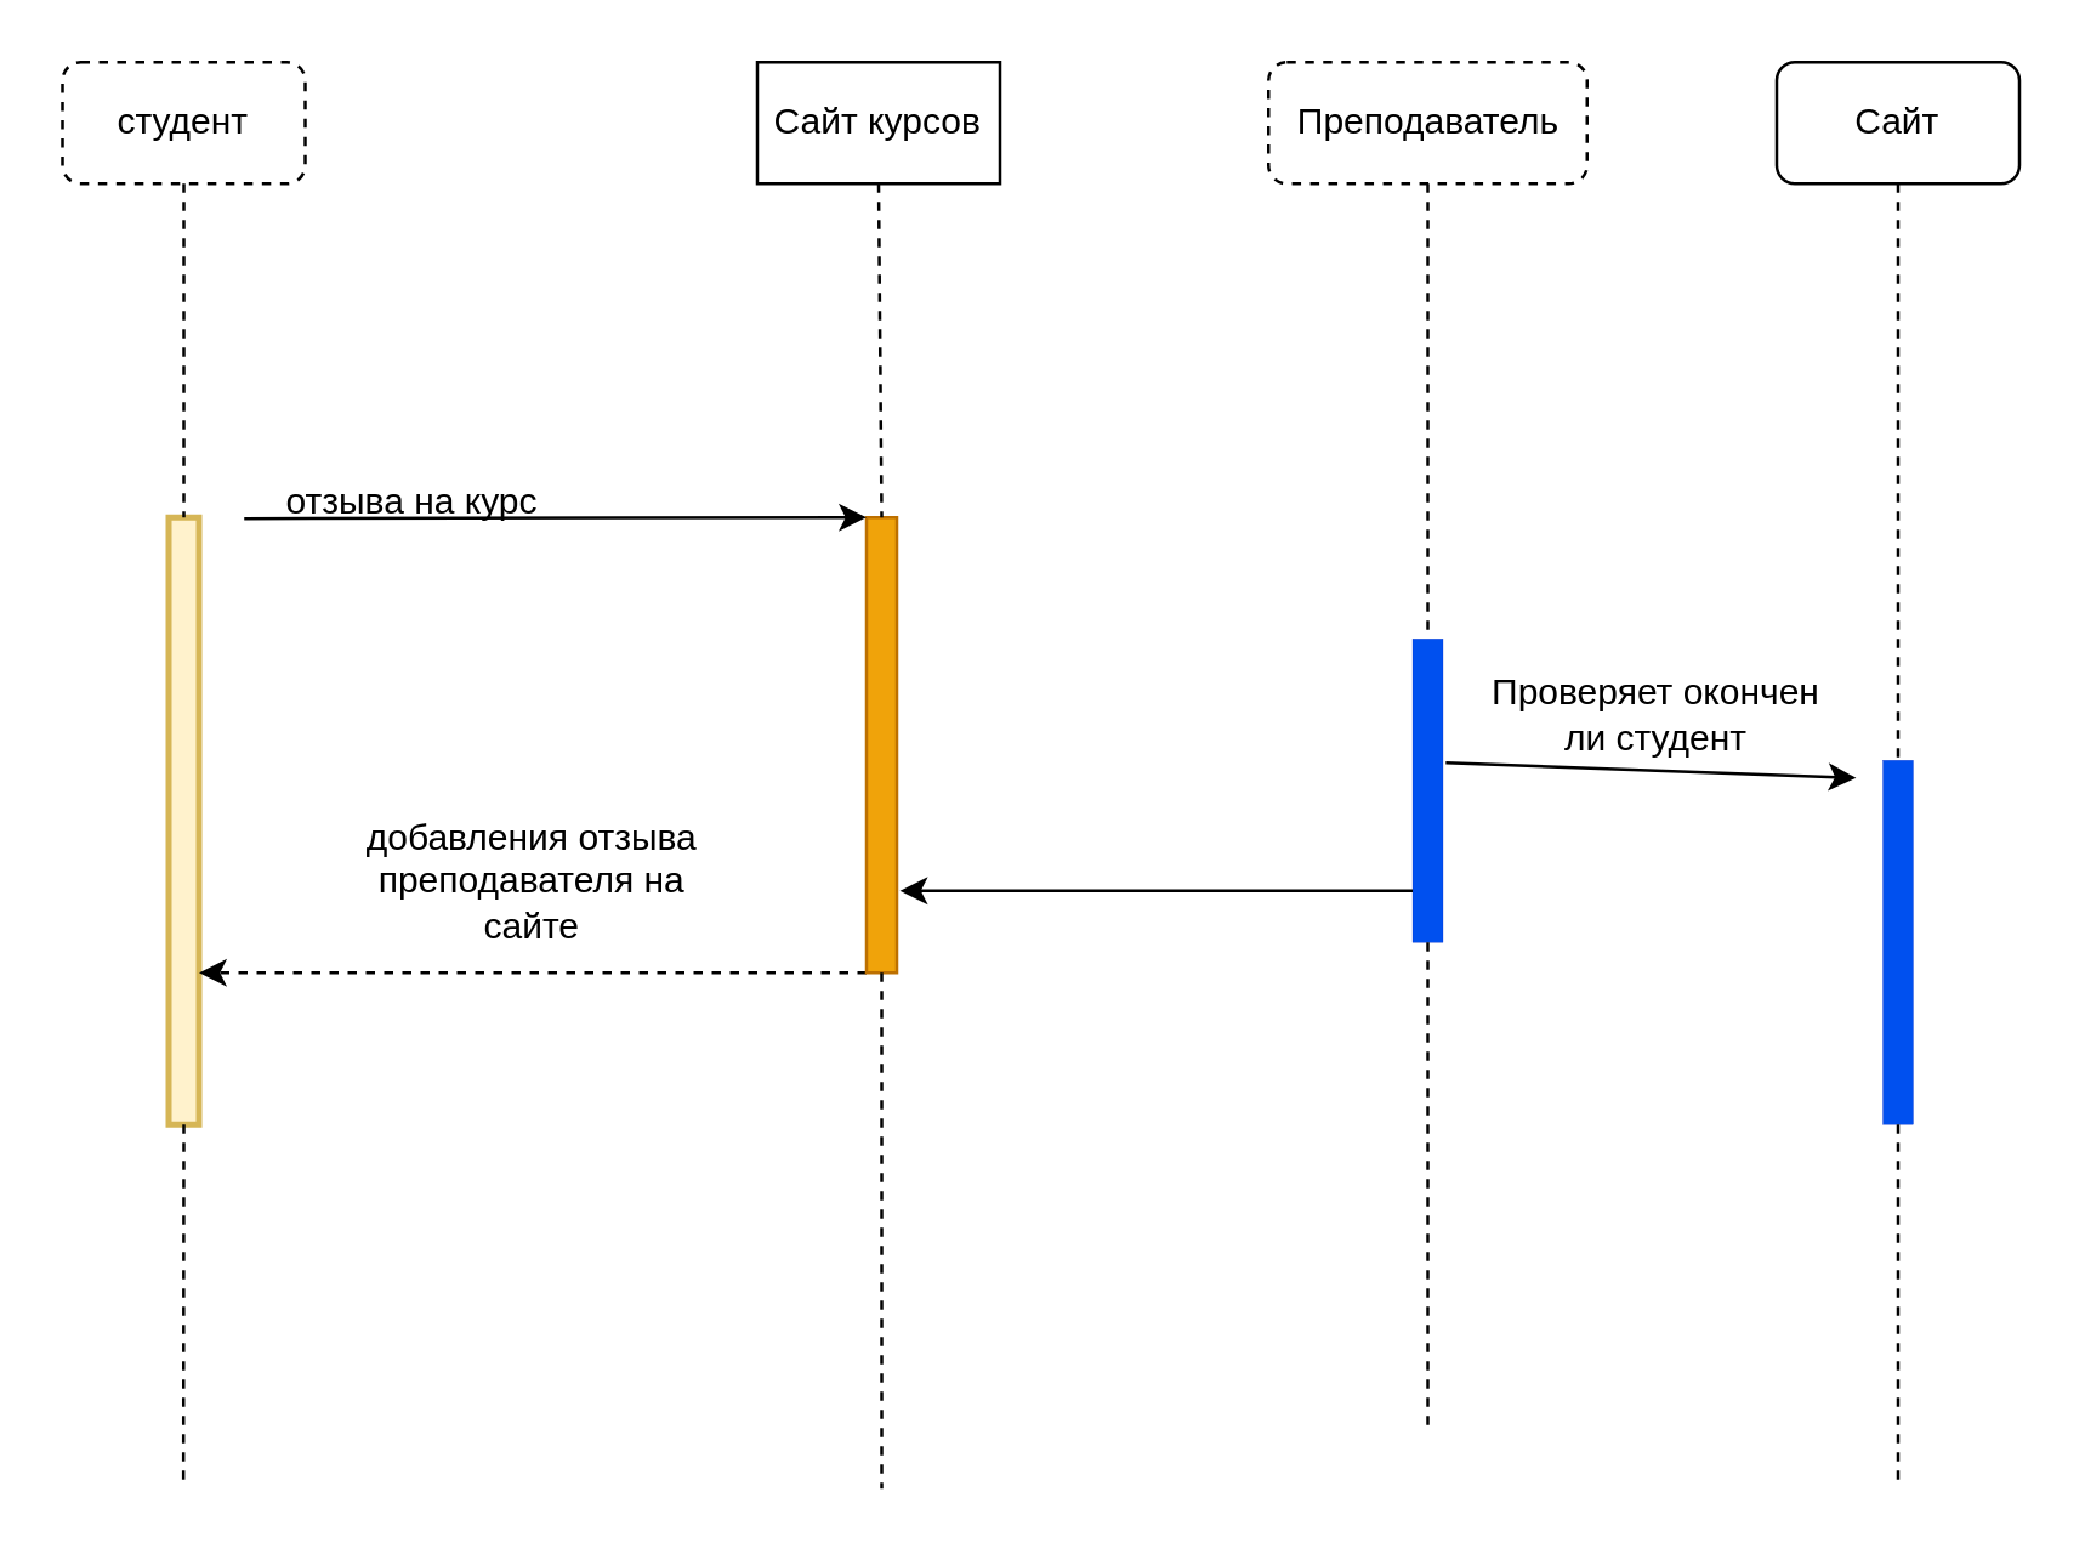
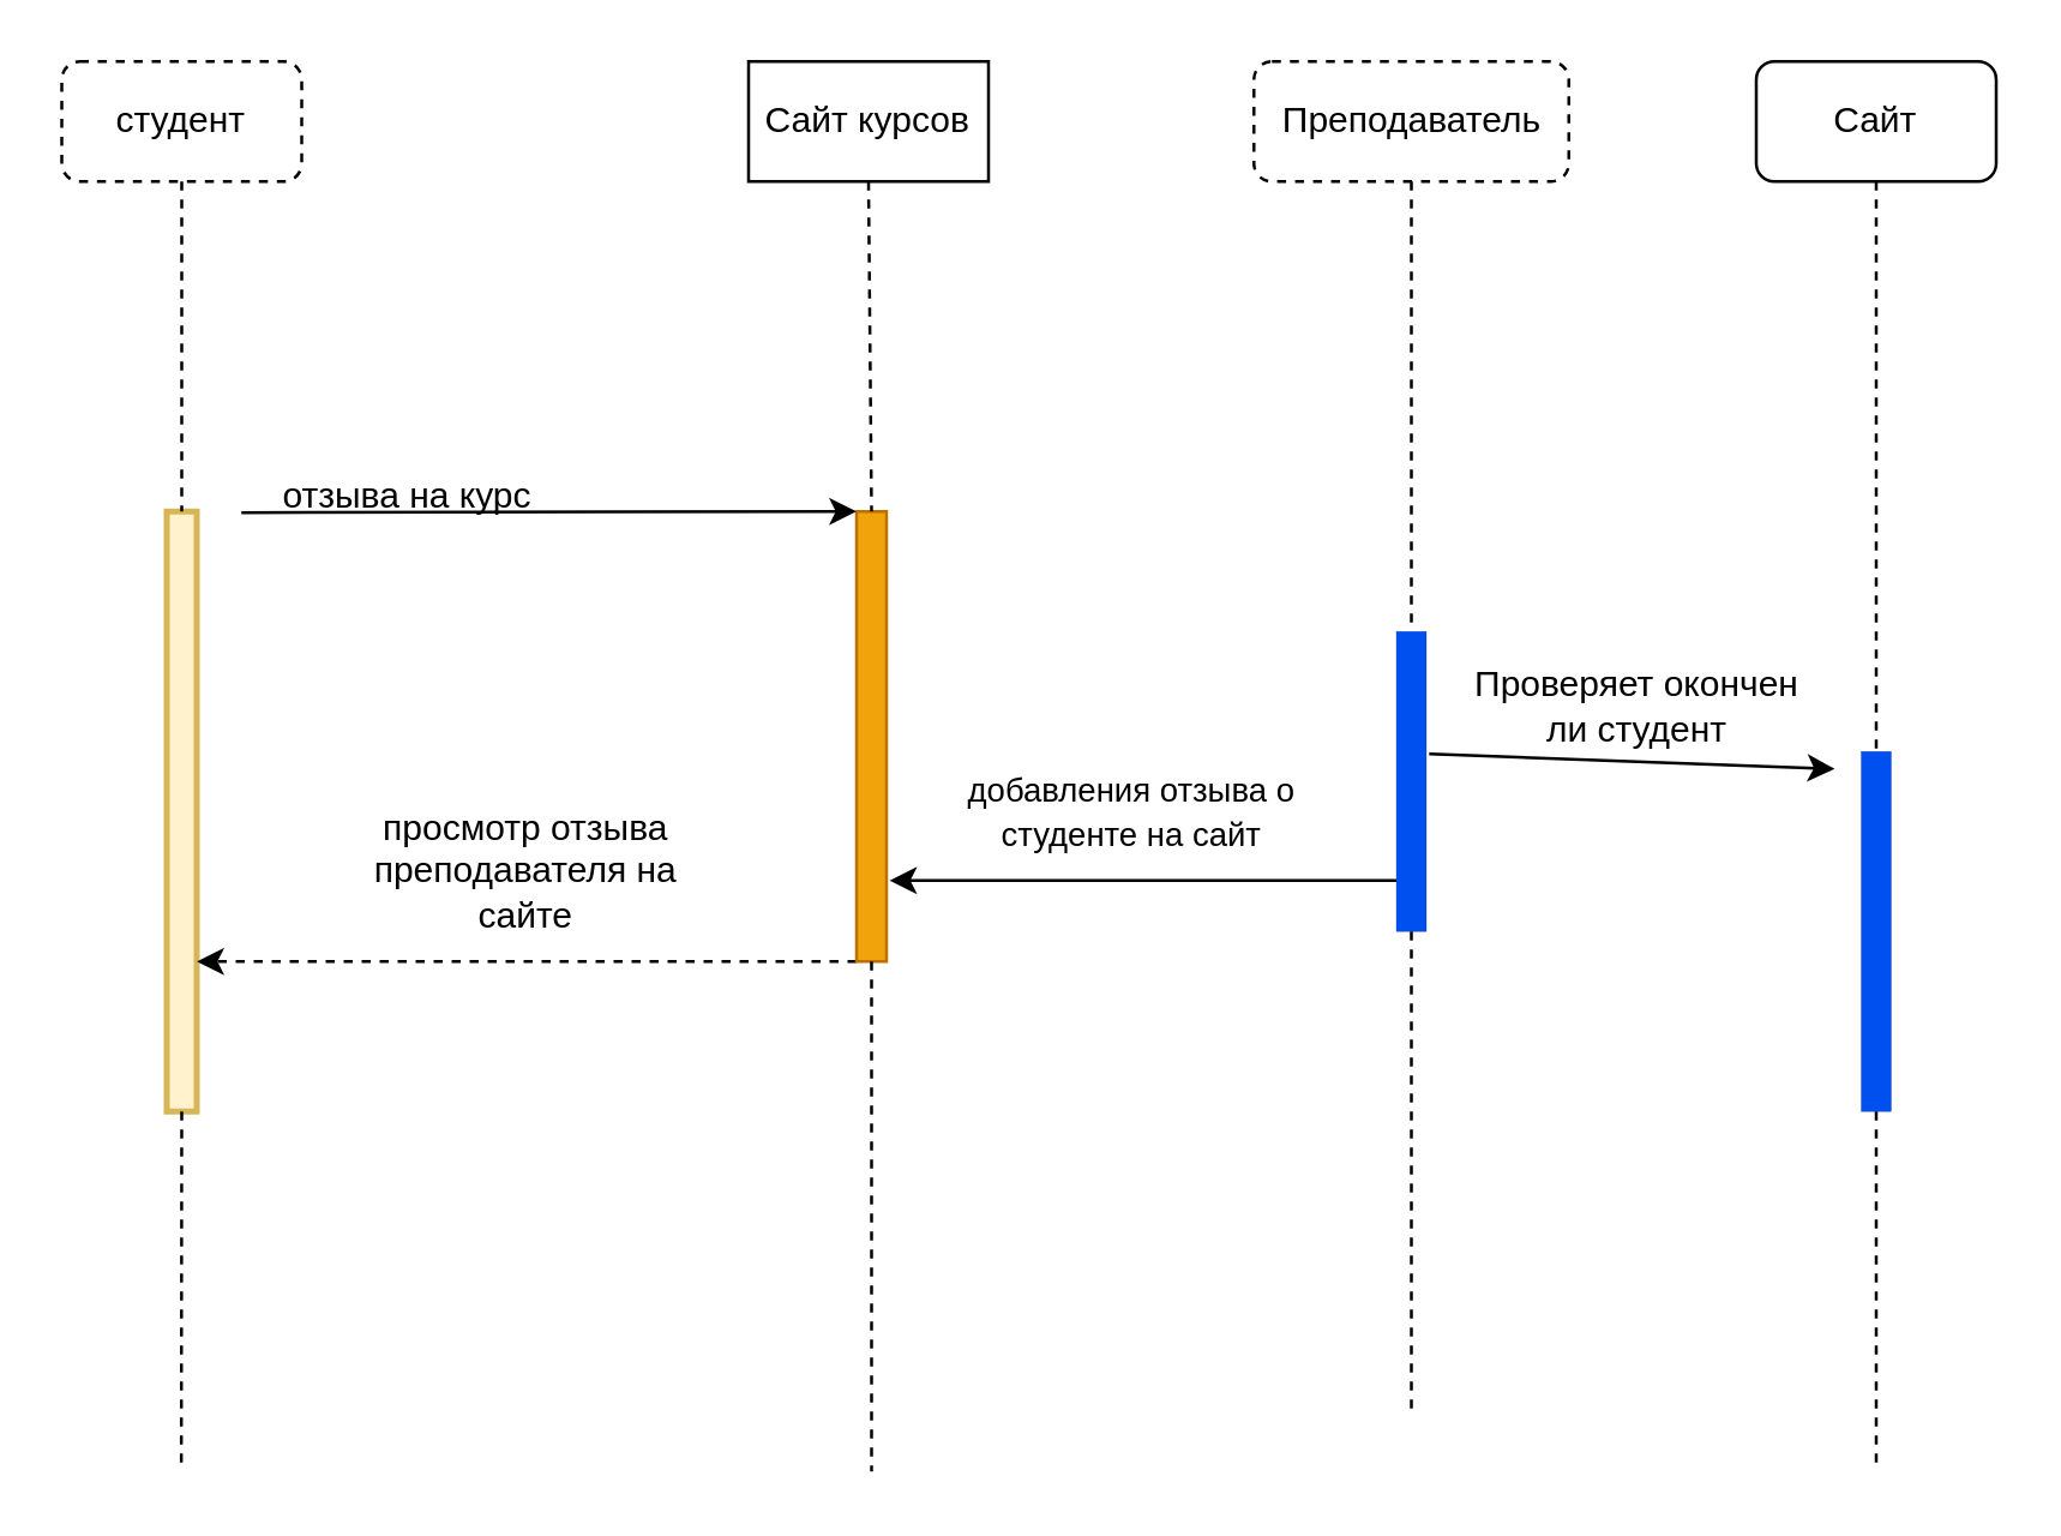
+ <mxCell id="24" value="&lt;span style=&quot;font-size: 11px; text-wrap-mode: nowrap; background-color: rgb(255, 255, 255);&quot;&gt;добавления отзыва о &lt;br&gt;студенте на сайт&lt;/span&gt;" style="rounded=0;whiteSpace=wrap;html=1;fillColor=none;strokeColor=none;" parent="1" vertex="1"><mxGeometry x="299" y="220" width="156" height="100" as="geometry" /></mxCell>
- <mxCell id="25" value="добавления отзыва преподавателя на сайте" style="rounded=0;whiteSpace=wrap;html=1;fillColor=none;strokeColor=none;" parent="1" vertex="1"><mxGeometry x="115" y="260" width="120" height="60" as="geometry" /></mxCell>
+ <mxCell id="25" value="просмотр отзыва преподавателя на сайте" style="rounded=0;whiteSpace=wrap;html=1;fillColor=none;strokeColor=none;" parent="1" vertex="1"><mxGeometry x="115" y="260" width="120" height="60" as="geometry" /></mxCell>
